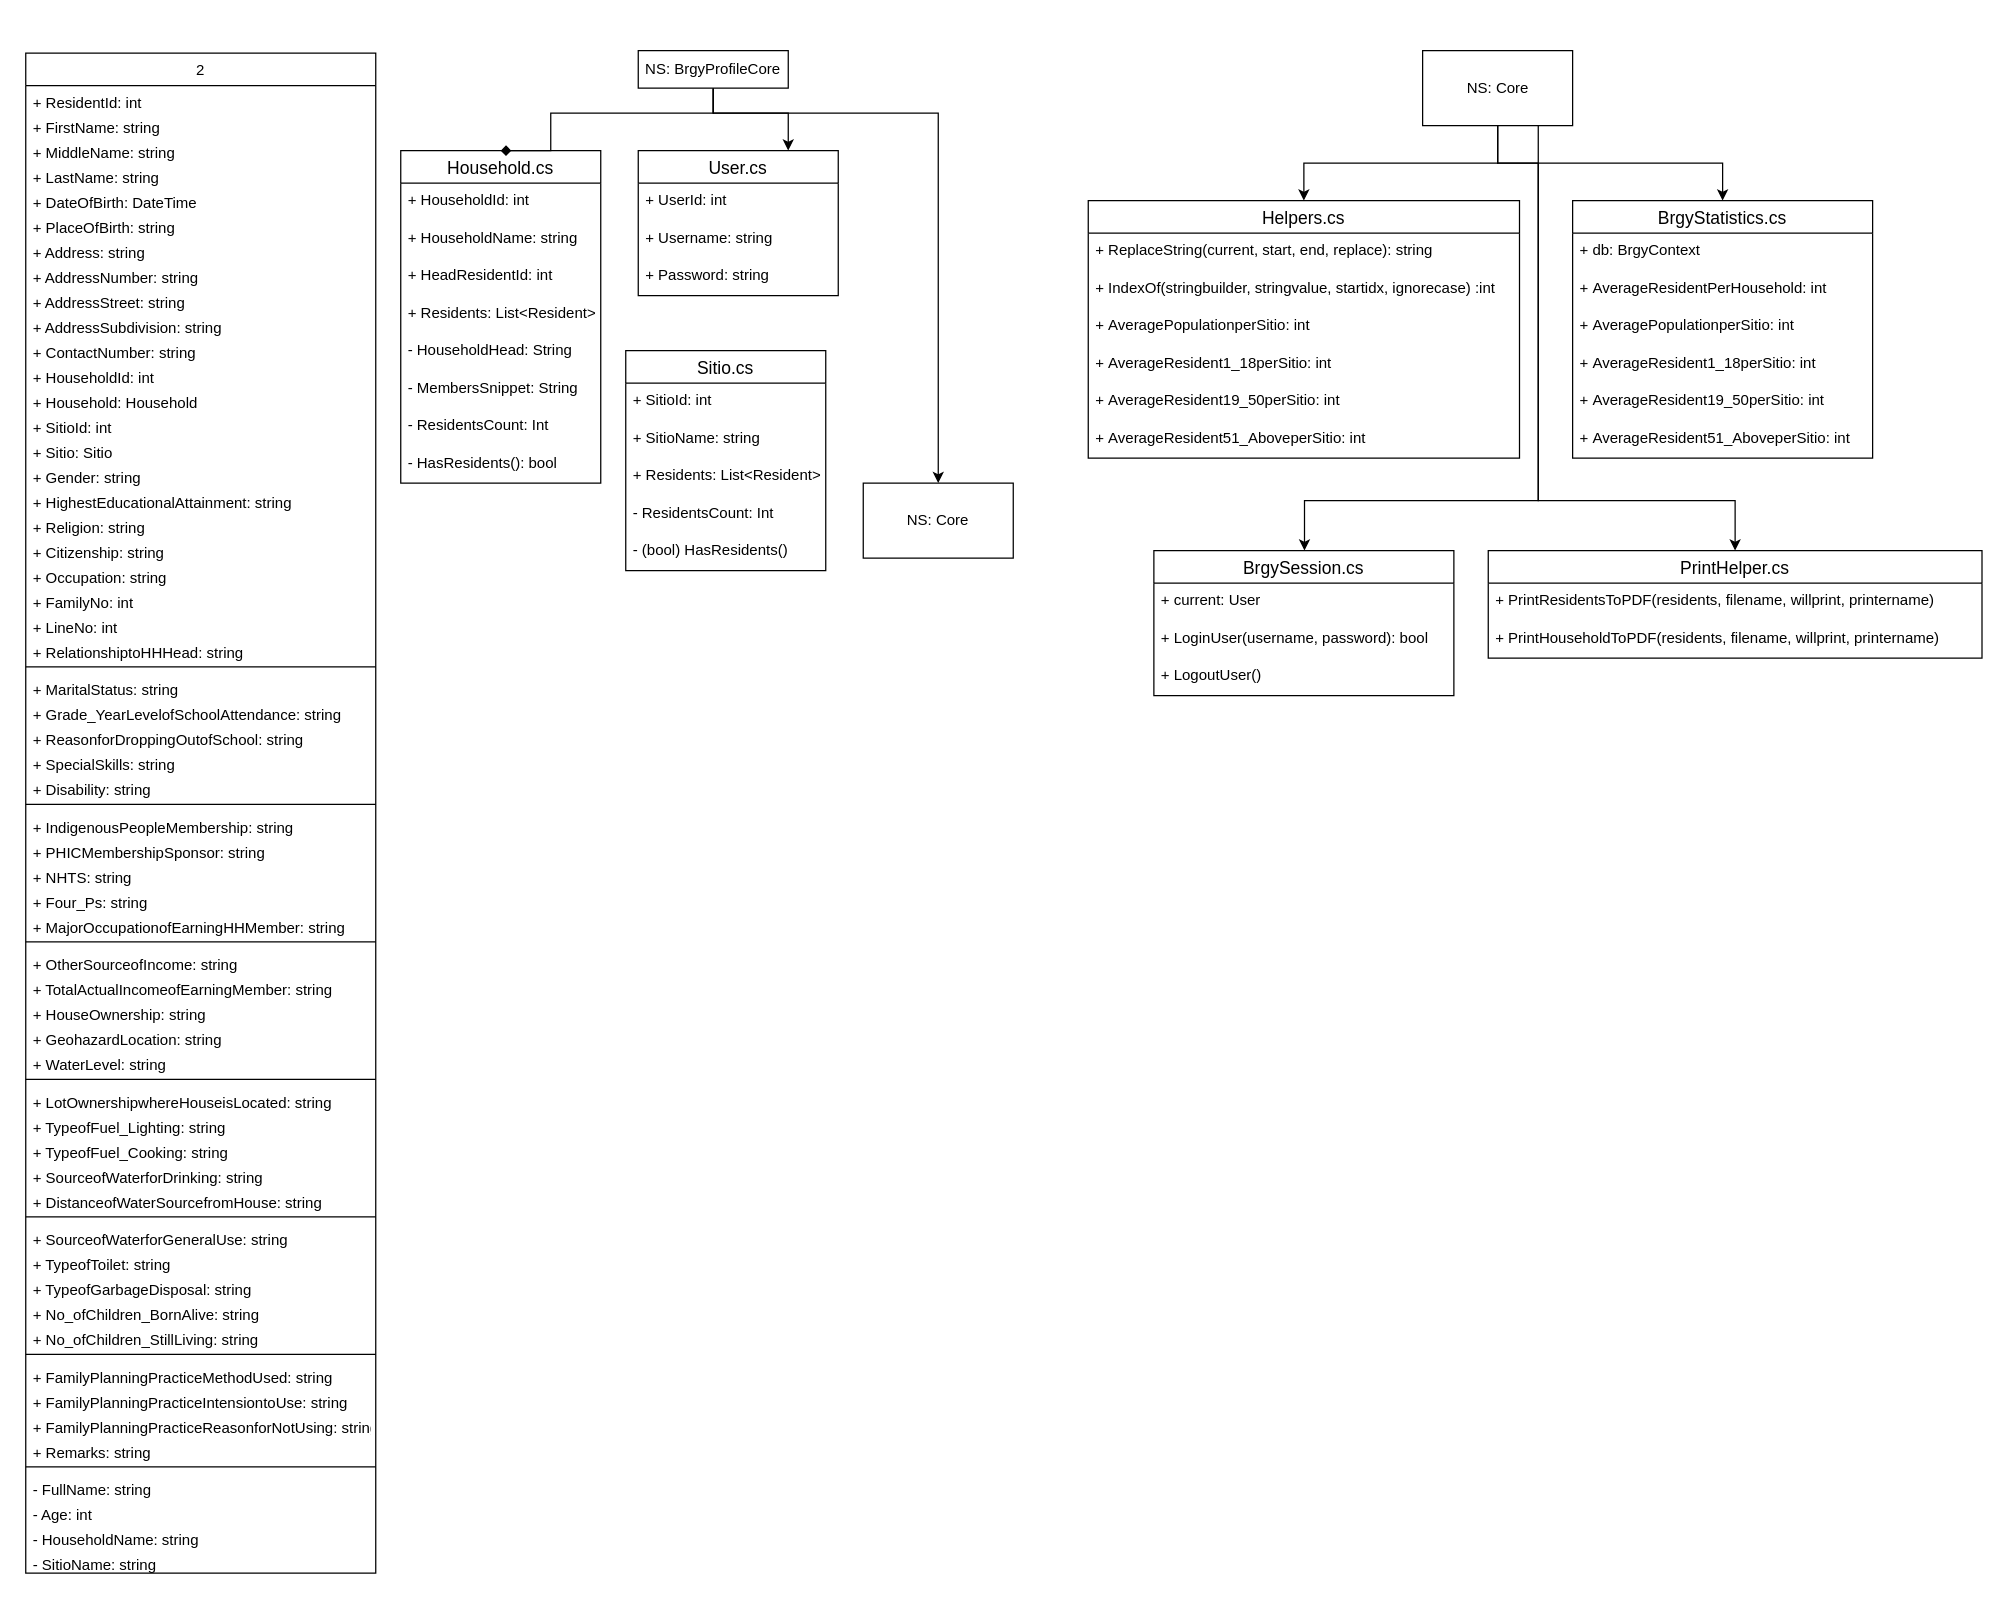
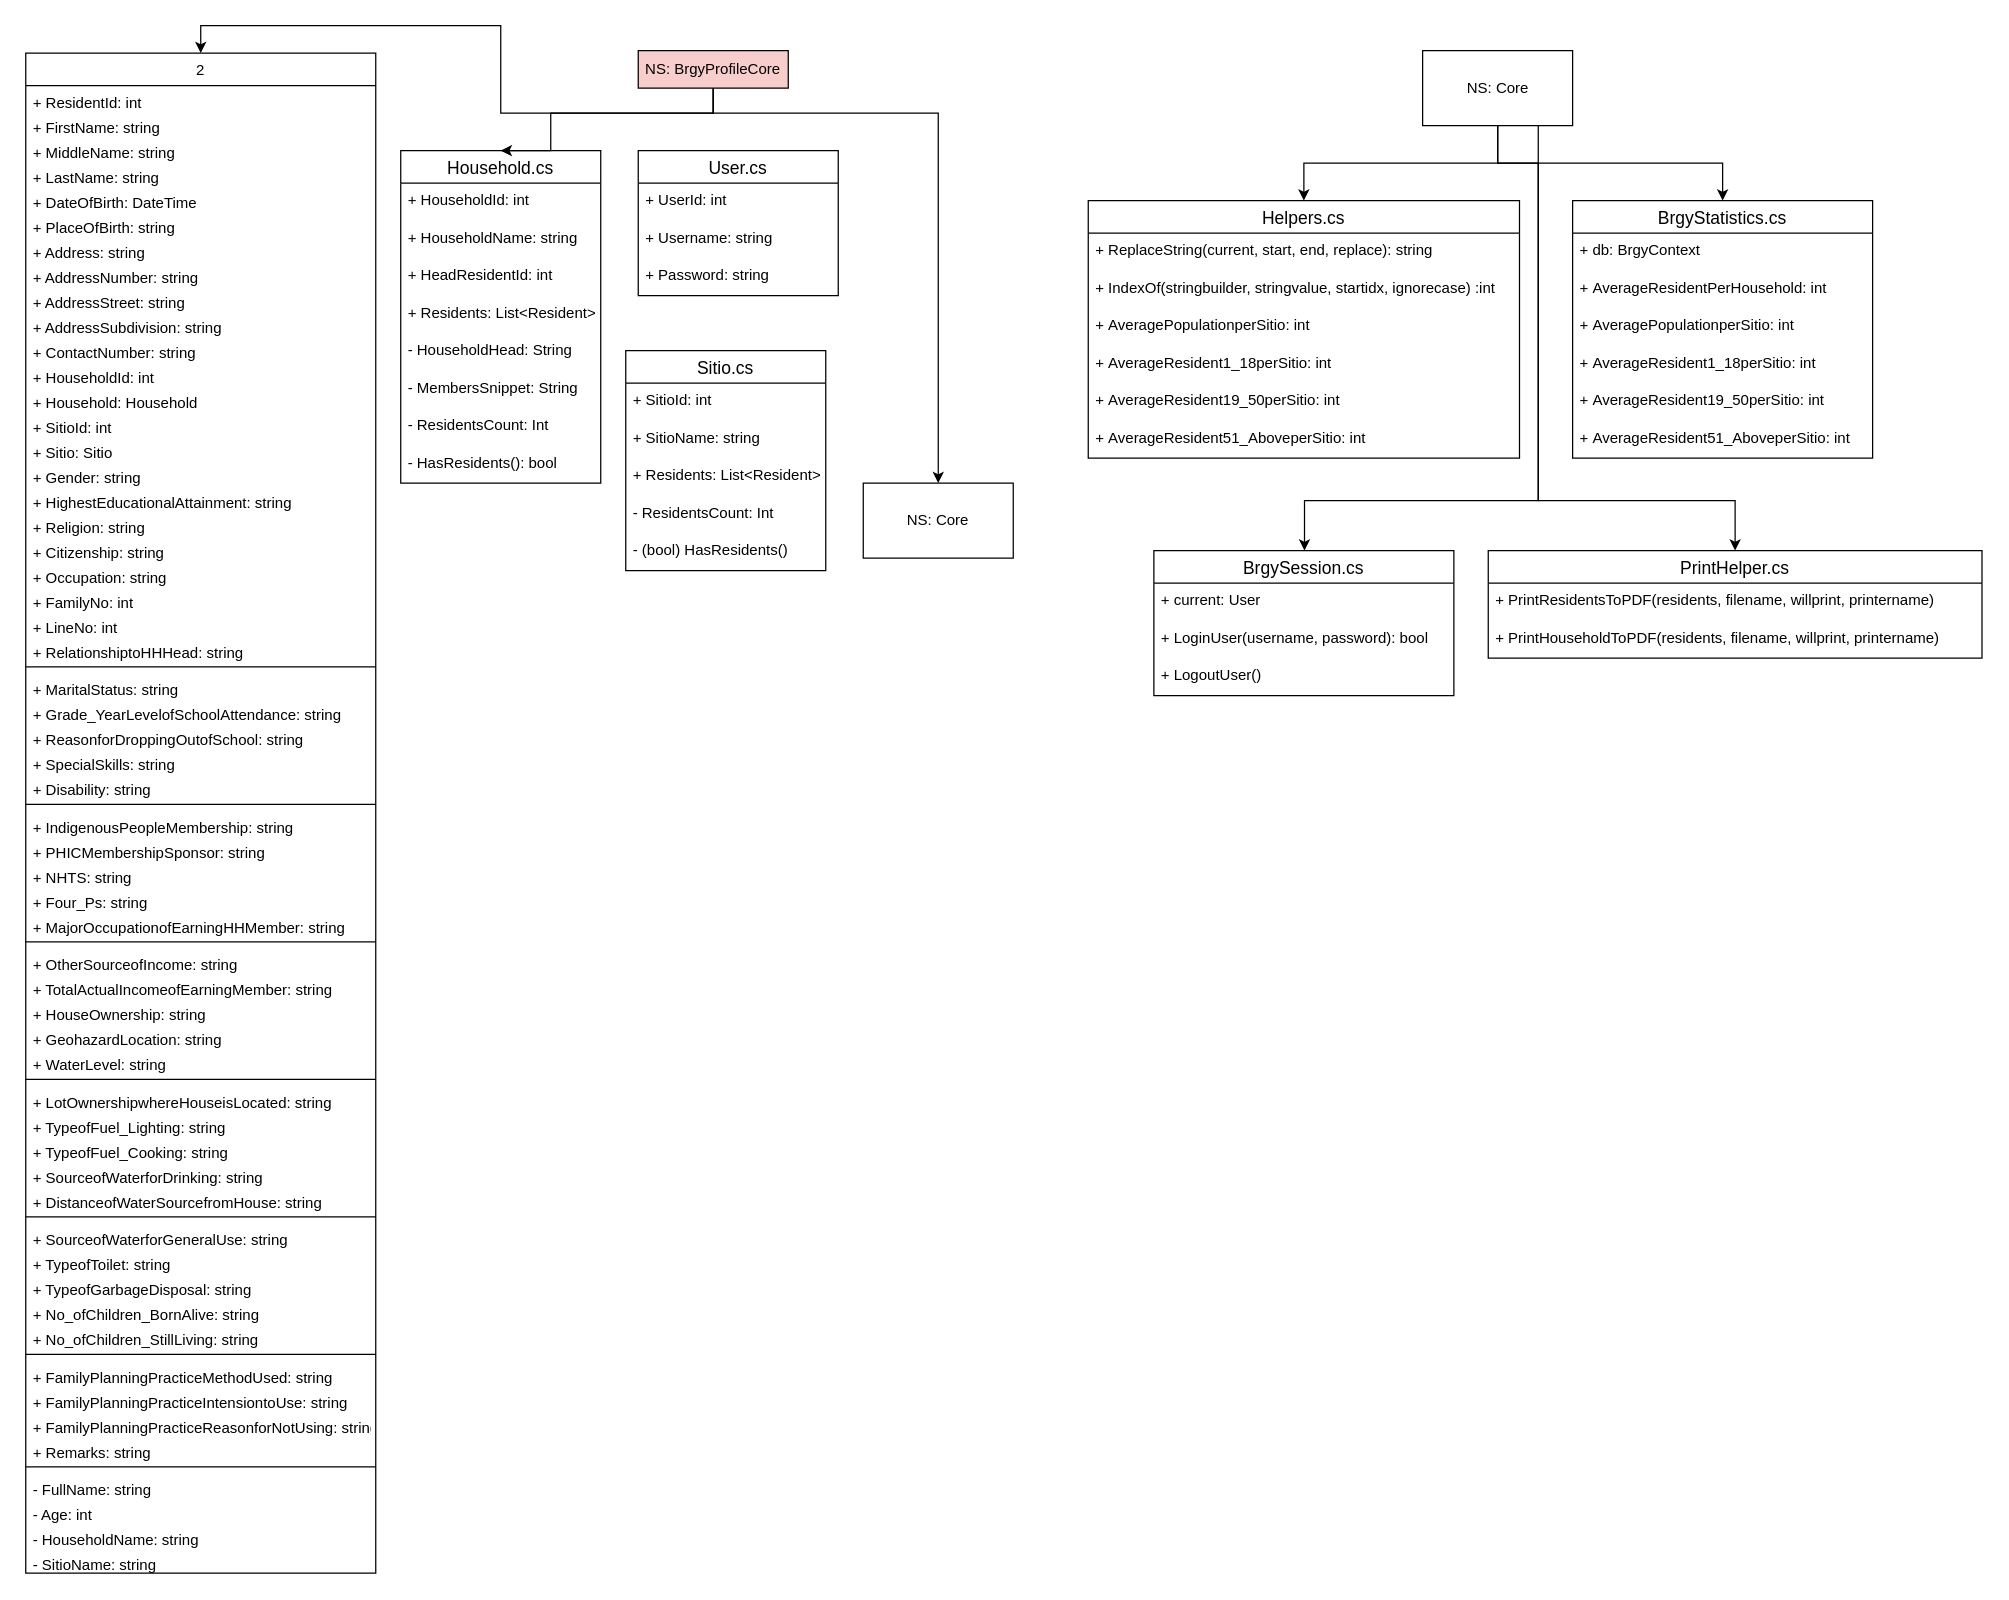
+ <mxCell id="79" style="edgeStyle=orthogonalEdgeStyle;rounded=0;orthogonalLoop=1;jettySize=auto;html=1;entryX=0.5;entryY=0;entryDx=0;entryDy=0;fontSize=12;" edge="1" parent="1" source="83" target="2"><mxGeometry relative="1" as="geometry"><Array as="points"><mxPoint x="570" y="90" /><mxPoint x="400" y="90" /><mxPoint x="400" y="20" /><mxPoint x="160" y="20" /></Array></mxGeometry></mxCell>
- <mxCell id="83" value="NS: BrgyProfileCore" style="rounded=0;whiteSpace=wrap;html=1;fontSize=12;" vertex="1" parent="1"><mxGeometry x="510" y="40" width="120" height="30" as="geometry" /></mxCell>
+ <mxCell id="83" value="NS: BrgyProfileCore" style="rounded=0;whiteSpace=wrap;html=1;fontSize=12;fillColor=#f8cecc;" vertex="1" parent="1"><mxGeometry x="510" y="40" width="120" height="30" as="geometry" /></mxCell>
- <mxCell id="81" style="edgeStyle=orthogonalEdgeStyle;rounded=0;orthogonalLoop=1;jettySize=auto;html=1;fontSize=12;" edge="1" parent="1" source="83" target="75"><mxGeometry relative="1" as="geometry"><Array as="points"><mxPoint x="570" y="90" /><mxPoint x="630" y="90" /></Array></mxGeometry></mxCell>
- <mxCell id="80" style="edgeStyle=orthogonalEdgeStyle;rounded=0;orthogonalLoop=1;jettySize=auto;html=1;entryX=0.5;entryY=0;entryDx=0;entryDy=0;fontSize=12;endArrow=diamond;" edge="1" parent="1" source="83" target="66"><mxGeometry relative="1" as="geometry"><Array as="points"><mxPoint x="570" y="90" /><mxPoint x="440" y="90" /></Array></mxGeometry></mxCell>
+ <mxCell id="80" style="edgeStyle=orthogonalEdgeStyle;rounded=0;orthogonalLoop=1;jettySize=auto;html=1;entryX=0.5;entryY=0;entryDx=0;entryDy=0;fontSize=12;" edge="1" parent="1" source="83" target="66"><mxGeometry relative="1" as="geometry"><Array as="points"><mxPoint x="570" y="90" /><mxPoint x="440" y="90" /></Array></mxGeometry></mxCell>
